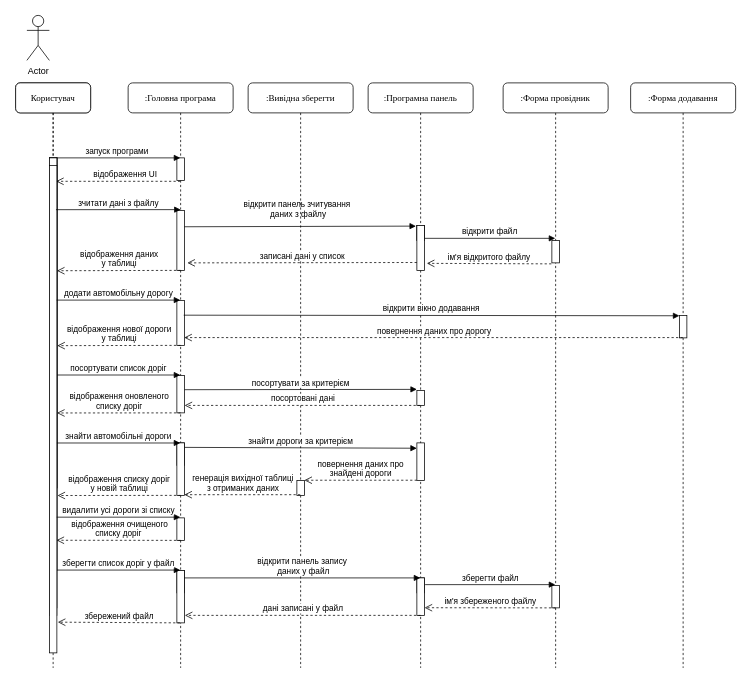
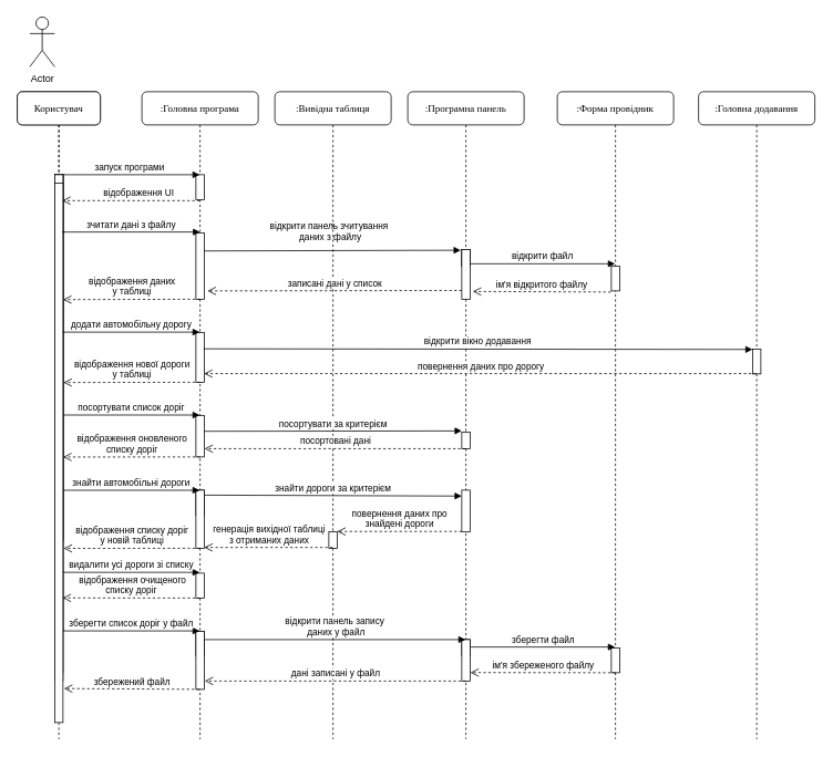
- <mxCell id="41" value=":Вивідна зберегти" style="shape=umlLifeline;perimeter=lifelinePerimeter;whiteSpace=wrap;html=1;container=1;collapsible=0;recursiveResize=0;outlineConnect=0;rounded=1;shadow=0;comic=0;labelBackgroundColor=none;strokeWidth=1;fontFamily=Verdana;fontSize=12;align=center;" parent="1" vertex="1"><mxGeometry x="330" y="110" width="140" height="780" as="geometry" /></mxCell>
+ <mxCell id="41" value=":Вивідна таблиця" style="shape=umlLifeline;perimeter=lifelinePerimeter;whiteSpace=wrap;html=1;container=1;collapsible=0;recursiveResize=0;outlineConnect=0;rounded=1;shadow=0;comic=0;labelBackgroundColor=none;strokeWidth=1;fontFamily=Verdana;fontSize=12;align=center;" parent="1" vertex="1"><mxGeometry x="330" y="110" width="140" height="780" as="geometry" /></mxCell>
- <mxCell id="34" value=":Форма додавання" style="shape=umlLifeline;perimeter=lifelinePerimeter;whiteSpace=wrap;html=1;container=1;collapsible=0;recursiveResize=0;outlineConnect=0;rounded=1;shadow=0;comic=0;labelBackgroundColor=none;strokeWidth=1;fontFamily=Verdana;fontSize=12;align=center;" parent="1" vertex="1"><mxGeometry x="840" y="110" width="140" height="780" as="geometry" /></mxCell>
+ <mxCell id="34" value=":Головна додавання" style="shape=umlLifeline;perimeter=lifelinePerimeter;whiteSpace=wrap;html=1;container=1;collapsible=0;recursiveResize=0;outlineConnect=0;rounded=1;shadow=0;comic=0;labelBackgroundColor=none;strokeWidth=1;fontFamily=Verdana;fontSize=12;align=center;" parent="1" vertex="1"><mxGeometry x="840" y="110" width="140" height="780" as="geometry" /></mxCell>
